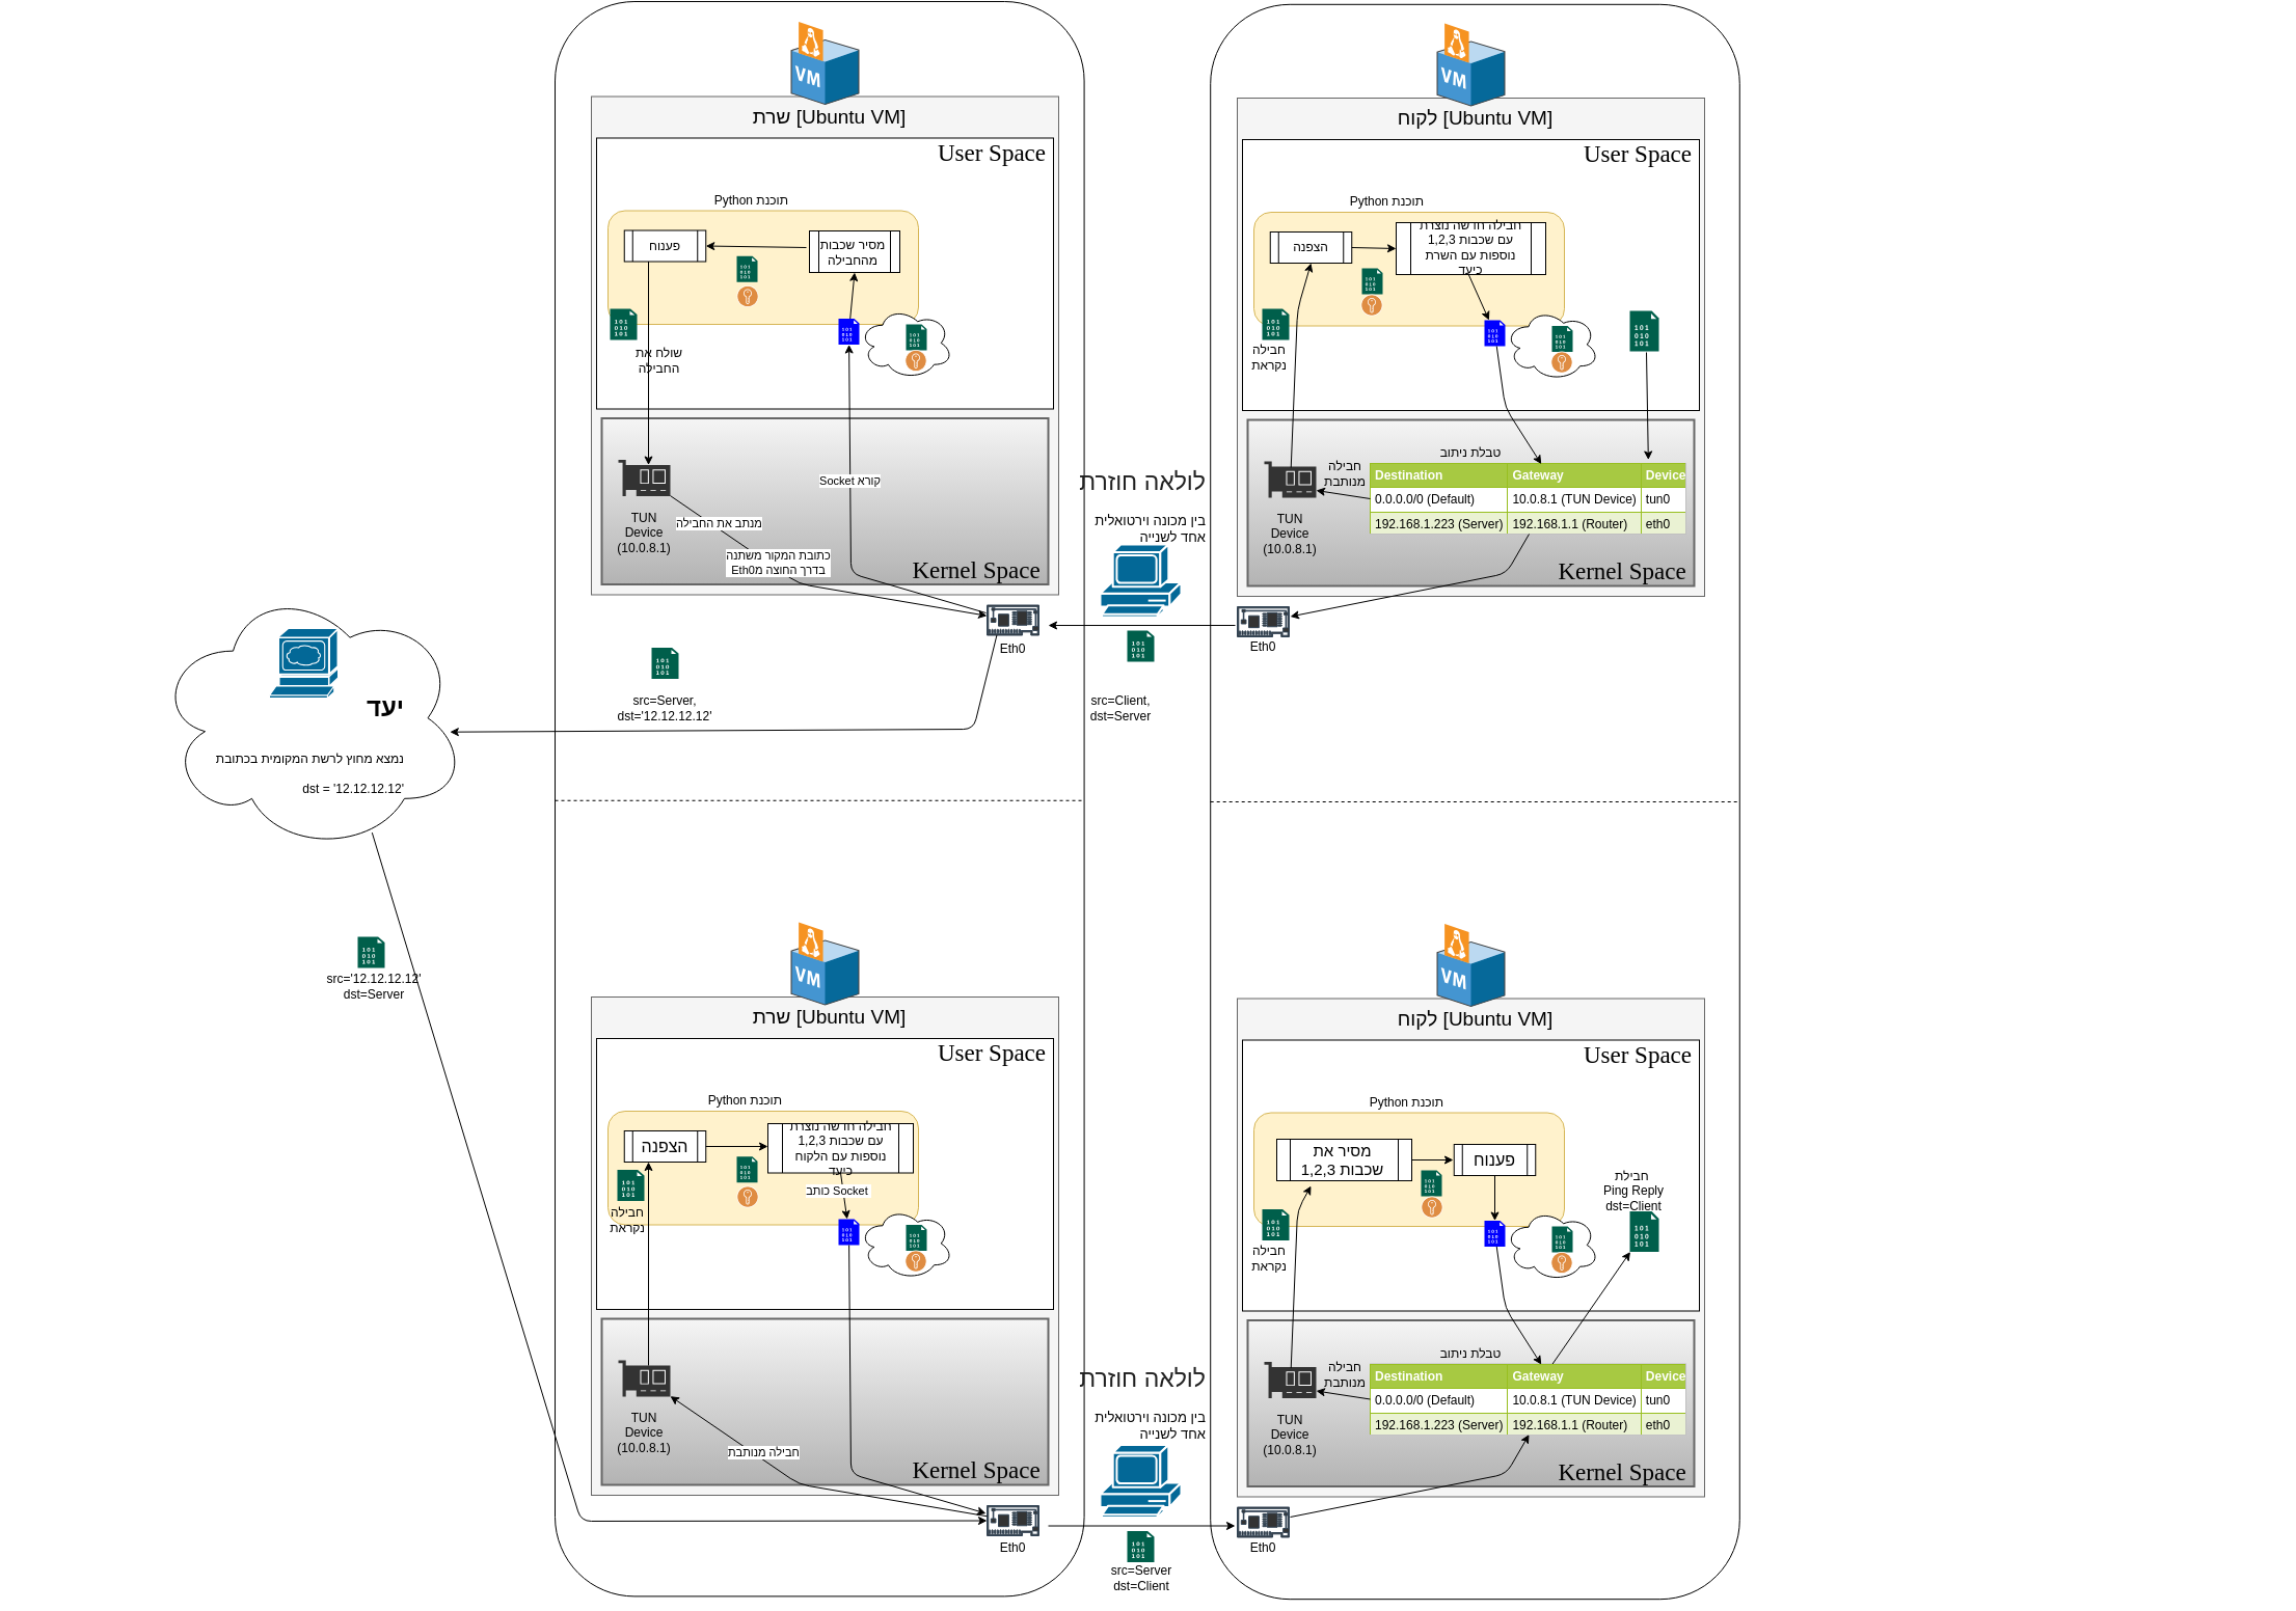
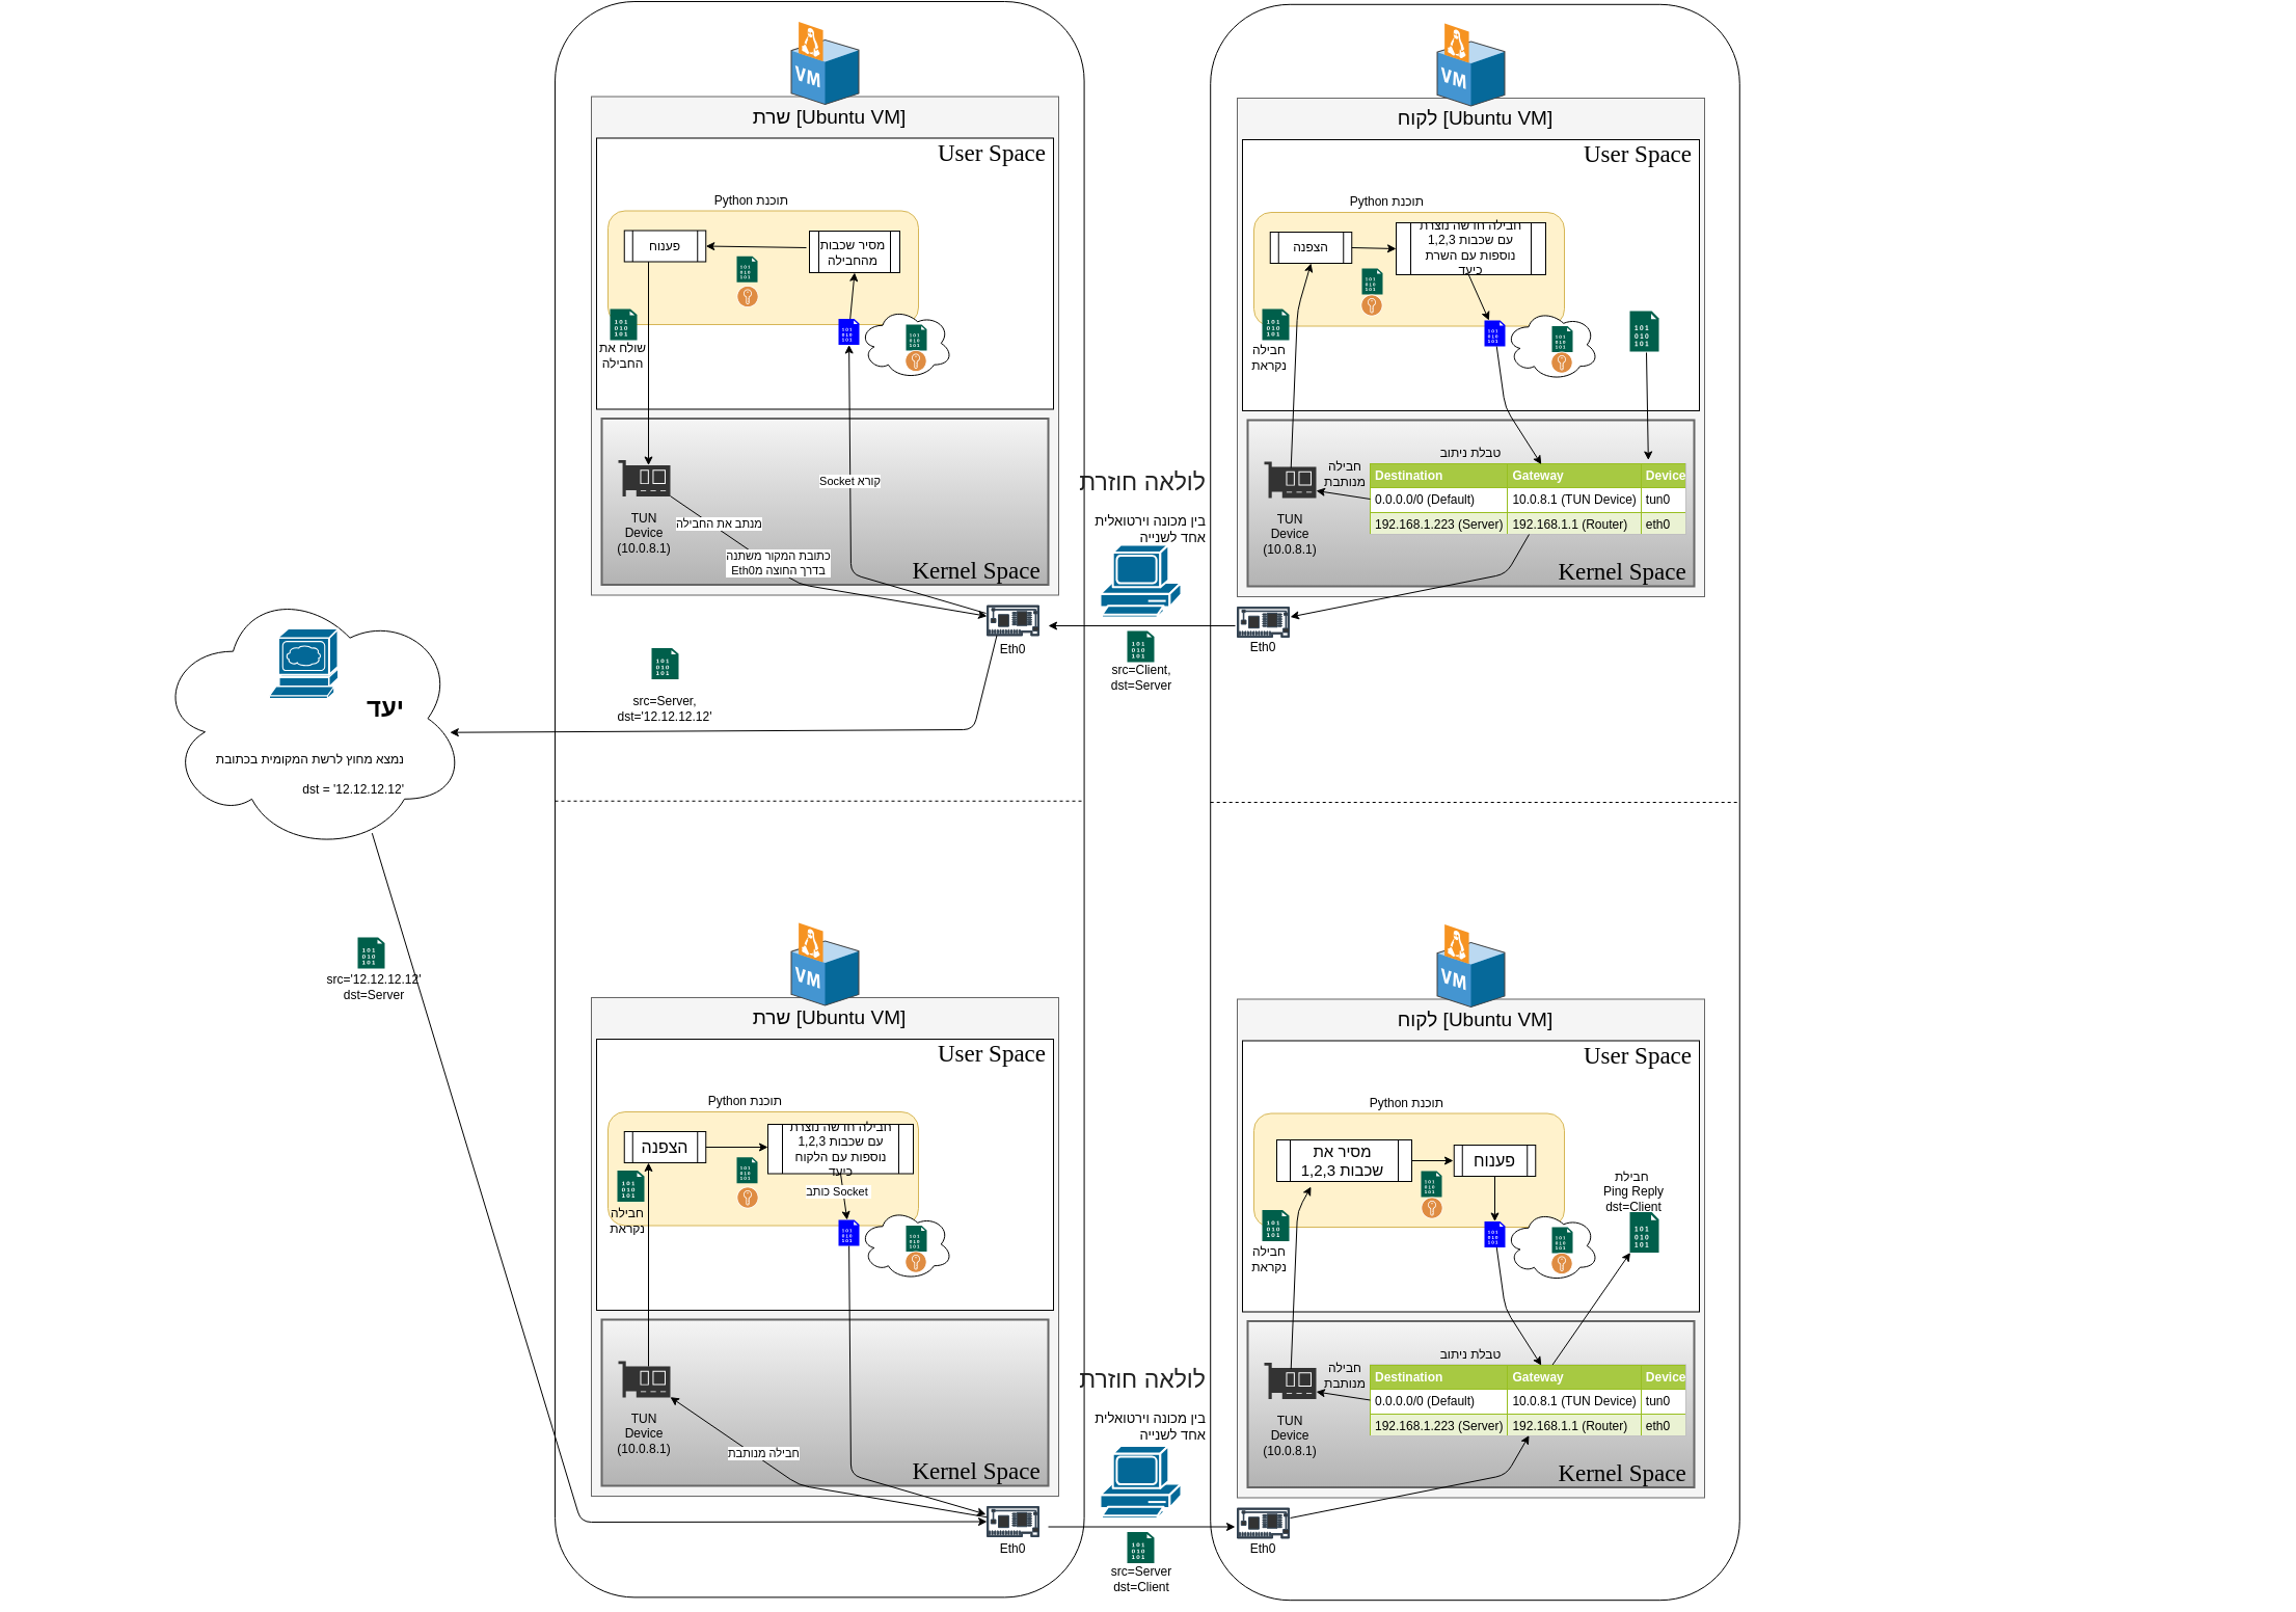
- <mxCell id="43" value="שולח את החבילה" style="text;html=1;strokeColor=none;fillColor=none;align=center;verticalAlign=middle;whiteSpace=wrap;rounded=0;sketch=0;" parent="1" vertex="1"><mxGeometry x="609.5" y="336.5" width="49" height="20" as="geometry" /></mxCell>
+ <mxCell id="43" value="שולח את החבילה" style="text;html=1;strokeColor=none;fillColor=none;align=center;verticalAlign=middle;whiteSpace=wrap;rounded=0;sketch=0;" parent="1" vertex="1"><mxGeometry x="574.5" y="331.5" width="49" height="20" as="geometry" /></mxCell>
- <mxCell id="74" value="src=Client, dst=Server" style="text;html=1;strokeColor=none;fillColor=none;align=center;verticalAlign=middle;whiteSpace=wrap;rounded=0;" parent="1" vertex="1"><mxGeometry x="1059" y="672" width="40" height="20" as="geometry" /></mxCell>
+ <mxCell id="74" value="src=Client, dst=Server" style="text;html=1;strokeColor=none;fillColor=none;align=center;verticalAlign=middle;whiteSpace=wrap;rounded=0;" parent="1" vertex="1"><mxGeometry x="1079" y="642" width="40" height="20" as="geometry" /></mxCell>
